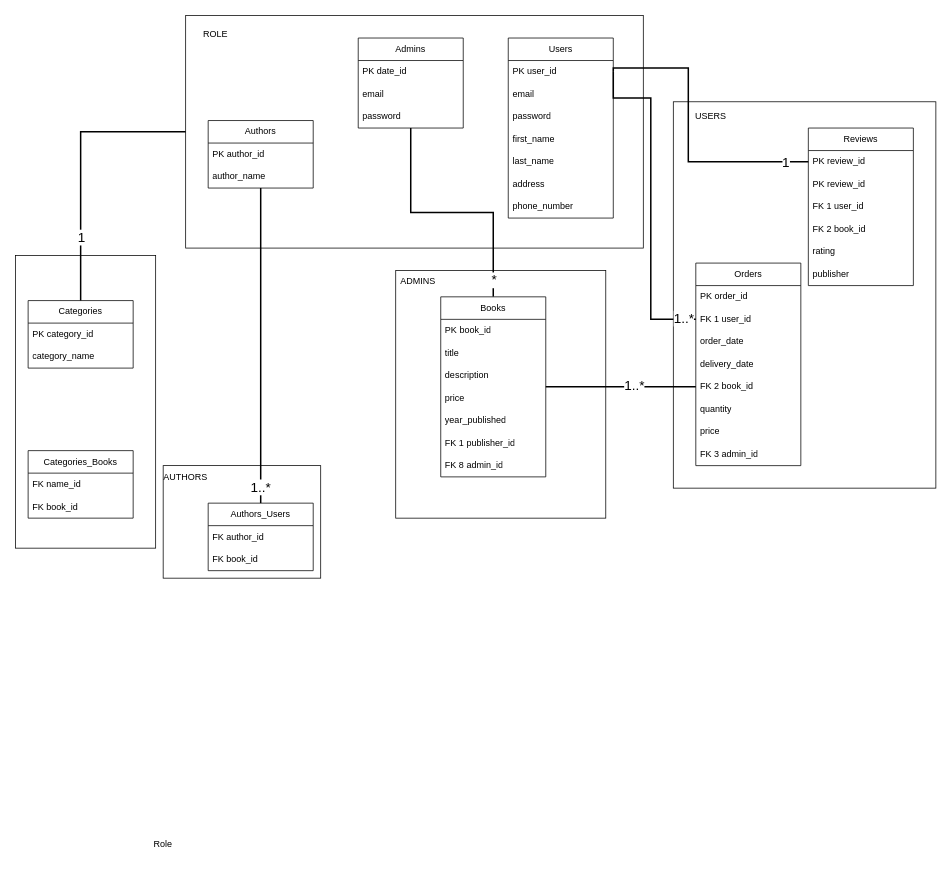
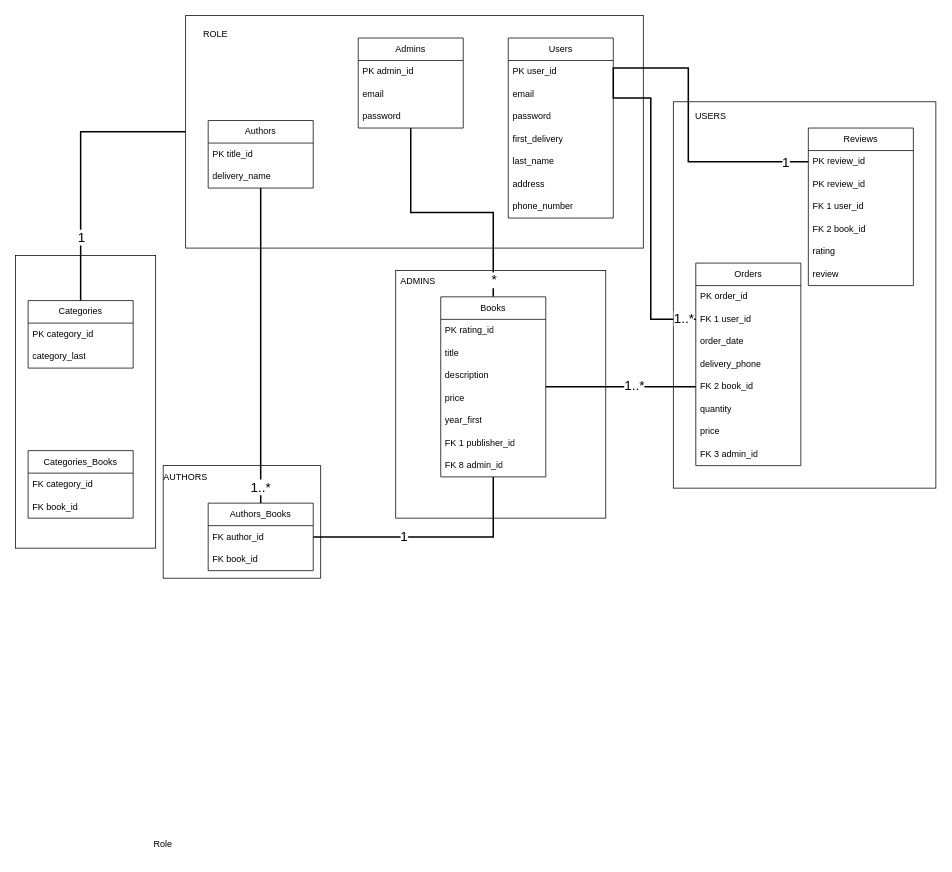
- <mxCell id="18" value="PK&amp;nbsp;date_id" style="text;strokeColor=none;fillColor=none;align=left;verticalAlign=middle;spacingLeft=4;spacingRight=4;overflow=hidden;points=[[0,0.5],[1,0.5]];portConstraint=eastwest;rotatable=0;whiteSpace=wrap;html=1;" parent="17" vertex="1"><mxGeometry y="30" width="140" height="30" as="geometry" /></mxCell>
+ <mxCell id="18" value="PK&amp;nbsp;admin_id" style="text;strokeColor=none;fillColor=none;align=left;verticalAlign=middle;spacingLeft=4;spacingRight=4;overflow=hidden;points=[[0,0.5],[1,0.5]];portConstraint=eastwest;rotatable=0;whiteSpace=wrap;html=1;" parent="17" vertex="1"><mxGeometry y="30" width="140" height="30" as="geometry" /></mxCell>
- <mxCell id="11" value="first_name" style="text;strokeColor=none;fillColor=none;align=left;verticalAlign=middle;spacingLeft=4;spacingRight=4;overflow=hidden;points=[[0,0.5],[1,0.5]];portConstraint=eastwest;rotatable=0;whiteSpace=wrap;html=1;" parent="7" vertex="1"><mxGeometry y="120" width="140" height="30" as="geometry" /></mxCell>
+ <mxCell id="11" value="first_delivery" style="text;strokeColor=none;fillColor=none;align=left;verticalAlign=middle;spacingLeft=4;spacingRight=4;overflow=hidden;points=[[0,0.5],[1,0.5]];portConstraint=eastwest;rotatable=0;whiteSpace=wrap;html=1;" parent="7" vertex="1"><mxGeometry y="120" width="140" height="30" as="geometry" /></mxCell>
- <mxCell id="34" value="PK&amp;nbsp;author_id" style="text;strokeColor=none;fillColor=none;align=left;verticalAlign=middle;spacingLeft=4;spacingRight=4;overflow=hidden;points=[[0,0.5],[1,0.5]];portConstraint=eastwest;rotatable=0;whiteSpace=wrap;html=1;" parent="33" vertex="1"><mxGeometry y="30" width="140" height="30" as="geometry" /></mxCell>
+ <mxCell id="34" value="PK&amp;nbsp;title_id" style="text;strokeColor=none;fillColor=none;align=left;verticalAlign=middle;spacingLeft=4;spacingRight=4;overflow=hidden;points=[[0,0.5],[1,0.5]];portConstraint=eastwest;rotatable=0;whiteSpace=wrap;html=1;" parent="33" vertex="1"><mxGeometry y="30" width="140" height="30" as="geometry" /></mxCell>
- <mxCell id="35" value="author_name" style="text;strokeColor=none;fillColor=none;align=left;verticalAlign=middle;spacingLeft=4;spacingRight=4;overflow=hidden;points=[[0,0.5],[1,0.5]];portConstraint=eastwest;rotatable=0;whiteSpace=wrap;html=1;" parent="33" vertex="1"><mxGeometry y="60" width="140" height="30" as="geometry" /></mxCell>
+ <mxCell id="35" value="delivery_name" style="text;strokeColor=none;fillColor=none;align=left;verticalAlign=middle;spacingLeft=4;spacingRight=4;overflow=hidden;points=[[0,0.5],[1,0.5]];portConstraint=eastwest;rotatable=0;whiteSpace=wrap;html=1;" parent="33" vertex="1"><mxGeometry y="60" width="140" height="30" as="geometry" /></mxCell>
- <mxCell id="51" value="publisher" style="text;strokeColor=none;fillColor=none;align=left;verticalAlign=middle;spacingLeft=4;spacingRight=4;overflow=hidden;points=[[0,0.5],[1,0.5]];portConstraint=eastwest;rotatable=0;whiteSpace=wrap;html=1;" parent="45" vertex="1"><mxGeometry y="180" width="140" height="30" as="geometry" /></mxCell>
+ <mxCell id="51" value="review" style="text;strokeColor=none;fillColor=none;align=left;verticalAlign=middle;spacingLeft=4;spacingRight=4;overflow=hidden;points=[[0,0.5],[1,0.5]];portConstraint=eastwest;rotatable=0;whiteSpace=wrap;html=1;" parent="45" vertex="1"><mxGeometry y="180" width="140" height="30" as="geometry" /></mxCell>
- <mxCell id="24" value="PK book_id" style="text;strokeColor=none;fillColor=none;align=left;verticalAlign=middle;spacingLeft=4;spacingRight=4;overflow=hidden;points=[[0,0.5],[1,0.5]];portConstraint=eastwest;rotatable=0;whiteSpace=wrap;html=1;" parent="23" vertex="1"><mxGeometry y="30" width="140" height="30" as="geometry" /></mxCell>
+ <mxCell id="24" value="PK rating_id" style="text;strokeColor=none;fillColor=none;align=left;verticalAlign=middle;spacingLeft=4;spacingRight=4;overflow=hidden;points=[[0,0.5],[1,0.5]];portConstraint=eastwest;rotatable=0;whiteSpace=wrap;html=1;" parent="23" vertex="1"><mxGeometry y="30" width="140" height="30" as="geometry" /></mxCell>
- <mxCell id="54" value="category_name" style="text;strokeColor=none;fillColor=none;align=left;verticalAlign=middle;spacingLeft=4;spacingRight=4;overflow=hidden;points=[[0,0.5],[1,0.5]];portConstraint=eastwest;rotatable=0;whiteSpace=wrap;html=1;" parent="52" vertex="1"><mxGeometry y="60" width="140" height="30" as="geometry" /></mxCell>
+ <mxCell id="54" value="category_last" style="text;strokeColor=none;fillColor=none;align=left;verticalAlign=middle;spacingLeft=4;spacingRight=4;overflow=hidden;points=[[0,0.5],[1,0.5]];portConstraint=eastwest;rotatable=0;whiteSpace=wrap;html=1;" parent="52" vertex="1"><mxGeometry y="60" width="140" height="30" as="geometry" /></mxCell>
- <mxCell id="40" value="delivery_date" style="text;strokeColor=none;fillColor=none;align=left;verticalAlign=middle;spacingLeft=4;spacingRight=4;overflow=hidden;points=[[0,0.5],[1,0.5]];portConstraint=eastwest;rotatable=0;whiteSpace=wrap;html=1;" parent="36" vertex="1"><mxGeometry y="120" width="140" height="30" as="geometry" /></mxCell>
+ <mxCell id="40" value="delivery_phone" style="text;strokeColor=none;fillColor=none;align=left;verticalAlign=middle;spacingLeft=4;spacingRight=4;overflow=hidden;points=[[0,0.5],[1,0.5]];portConstraint=eastwest;rotatable=0;whiteSpace=wrap;html=1;" parent="36" vertex="1"><mxGeometry y="120" width="140" height="30" as="geometry" /></mxCell>
- <mxCell id="28" value="year_published" style="text;strokeColor=none;fillColor=none;align=left;verticalAlign=middle;spacingLeft=4;spacingRight=4;overflow=hidden;points=[[0,0.5],[1,0.5]];portConstraint=eastwest;rotatable=0;whiteSpace=wrap;html=1;" parent="23" vertex="1"><mxGeometry y="150" width="140" height="30" as="geometry" /></mxCell>
+ <mxCell id="28" value="year_first" style="text;strokeColor=none;fillColor=none;align=left;verticalAlign=middle;spacingLeft=4;spacingRight=4;overflow=hidden;points=[[0,0.5],[1,0.5]];portConstraint=eastwest;rotatable=0;whiteSpace=wrap;html=1;" parent="23" vertex="1"><mxGeometry y="150" width="140" height="30" as="geometry" /></mxCell>
- <mxCell id="63" value="FK&amp;nbsp;name_id" style="text;strokeColor=none;fillColor=none;align=left;verticalAlign=middle;spacingLeft=4;spacingRight=4;overflow=hidden;points=[[0,0.5],[1,0.5]];portConstraint=eastwest;rotatable=0;whiteSpace=wrap;html=1;" parent="62" vertex="1"><mxGeometry y="30" width="140" height="30" as="geometry" /></mxCell>
+ <mxCell id="63" value="FK&amp;nbsp;category_id" style="text;strokeColor=none;fillColor=none;align=left;verticalAlign=middle;spacingLeft=4;spacingRight=4;overflow=hidden;points=[[0,0.5],[1,0.5]];portConstraint=eastwest;rotatable=0;whiteSpace=wrap;html=1;" parent="62" vertex="1"><mxGeometry y="30" width="140" height="30" as="geometry" /></mxCell>
- <mxCell id="59" value="Authors_Users" style="swimlane;fontStyle=0;childLayout=stackLayout;horizontal=1;startSize=30;horizontalStack=0;resizeParent=1;resizeParentMax=0;resizeLast=0;collapsible=1;marginBottom=0;whiteSpace=wrap;html=1;" parent="1" vertex="1"><mxGeometry x="277" y="670" width="140" height="90" as="geometry" /></mxCell>
+ <mxCell id="59" value="Authors_Books" style="swimlane;fontStyle=0;childLayout=stackLayout;horizontal=1;startSize=30;horizontalStack=0;resizeParent=1;resizeParentMax=0;resizeLast=0;collapsible=1;marginBottom=0;whiteSpace=wrap;html=1;" parent="1" vertex="1"><mxGeometry x="277" y="670" width="140" height="90" as="geometry" /></mxCell>
+ <mxCell id="66" style="edgeStyle=orthogonalEdgeStyle;rounded=0;orthogonalLoop=1;jettySize=auto;html=1;strokeWidth=2;endArrow=none;endFill=0;" edge="1" parent="1" source="60" target="23"><mxGeometry relative="1" as="geometry" /></mxCell>
+ <mxCell id="67" value="1" style="edgeLabel;html=1;align=center;verticalAlign=middle;resizable=0;points=[];fontSize=18;" vertex="1" connectable="0" parent="66"><mxGeometry x="-0.249" y="1" relative="1" as="geometry"><mxPoint as="offset" /></mxGeometry></mxCell>
